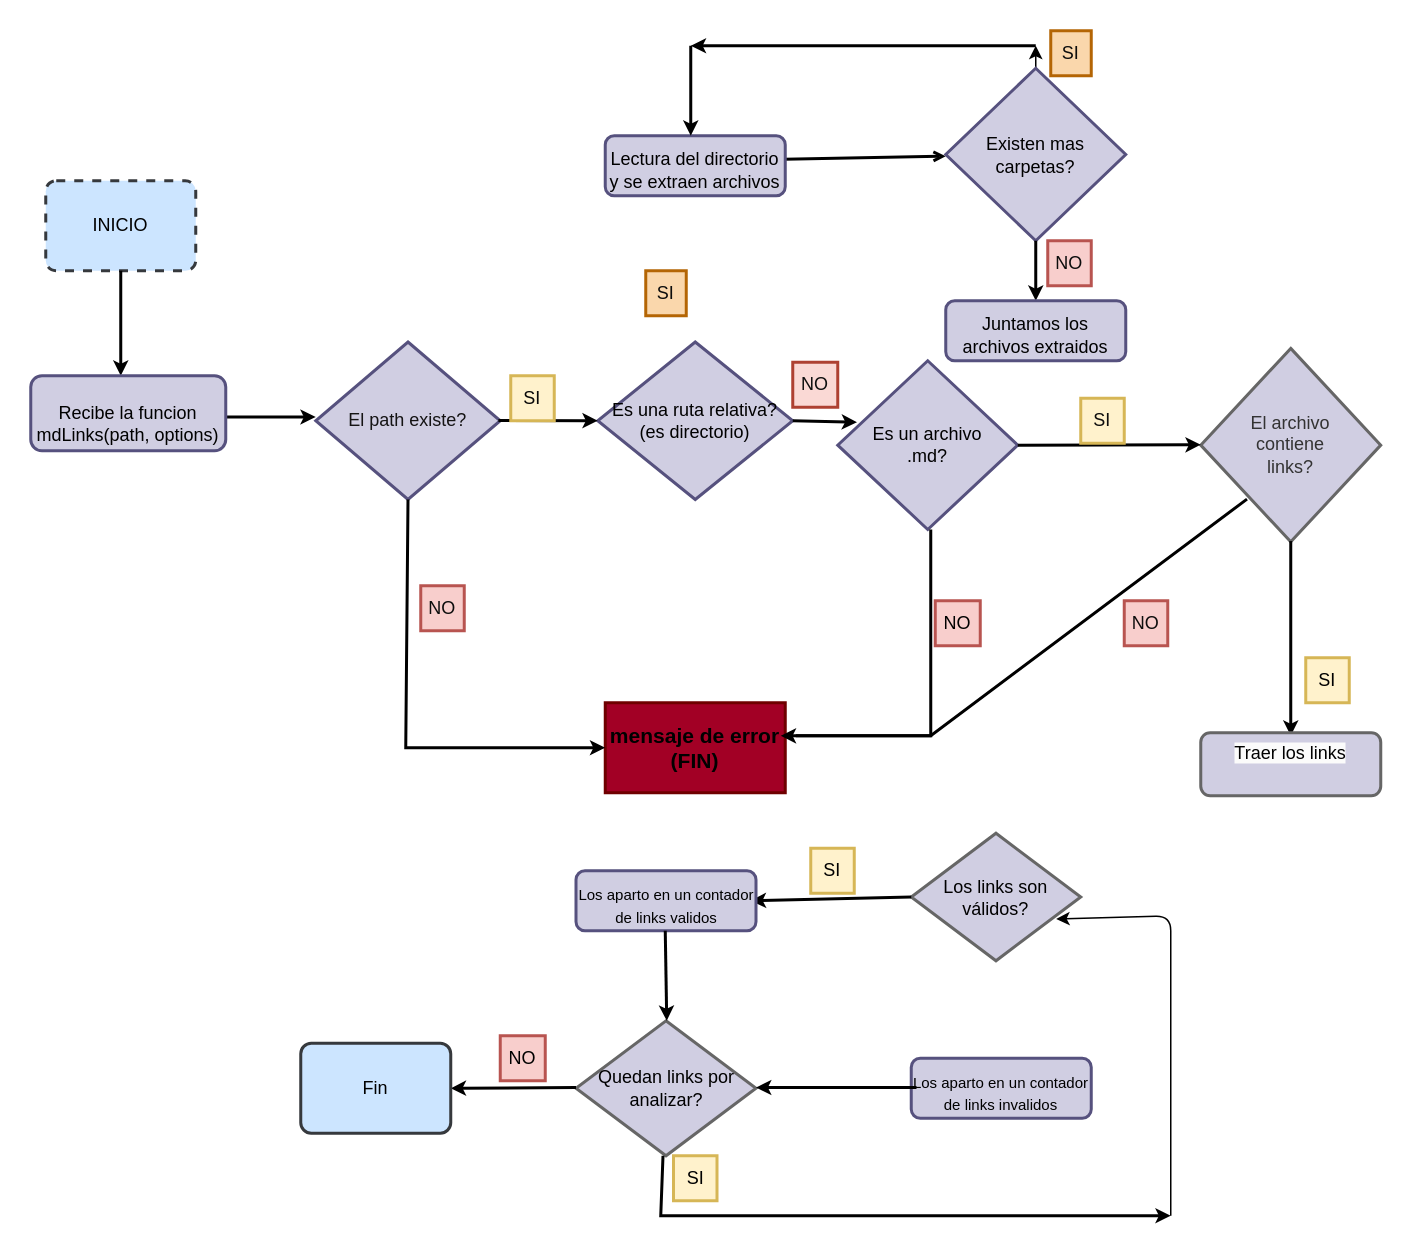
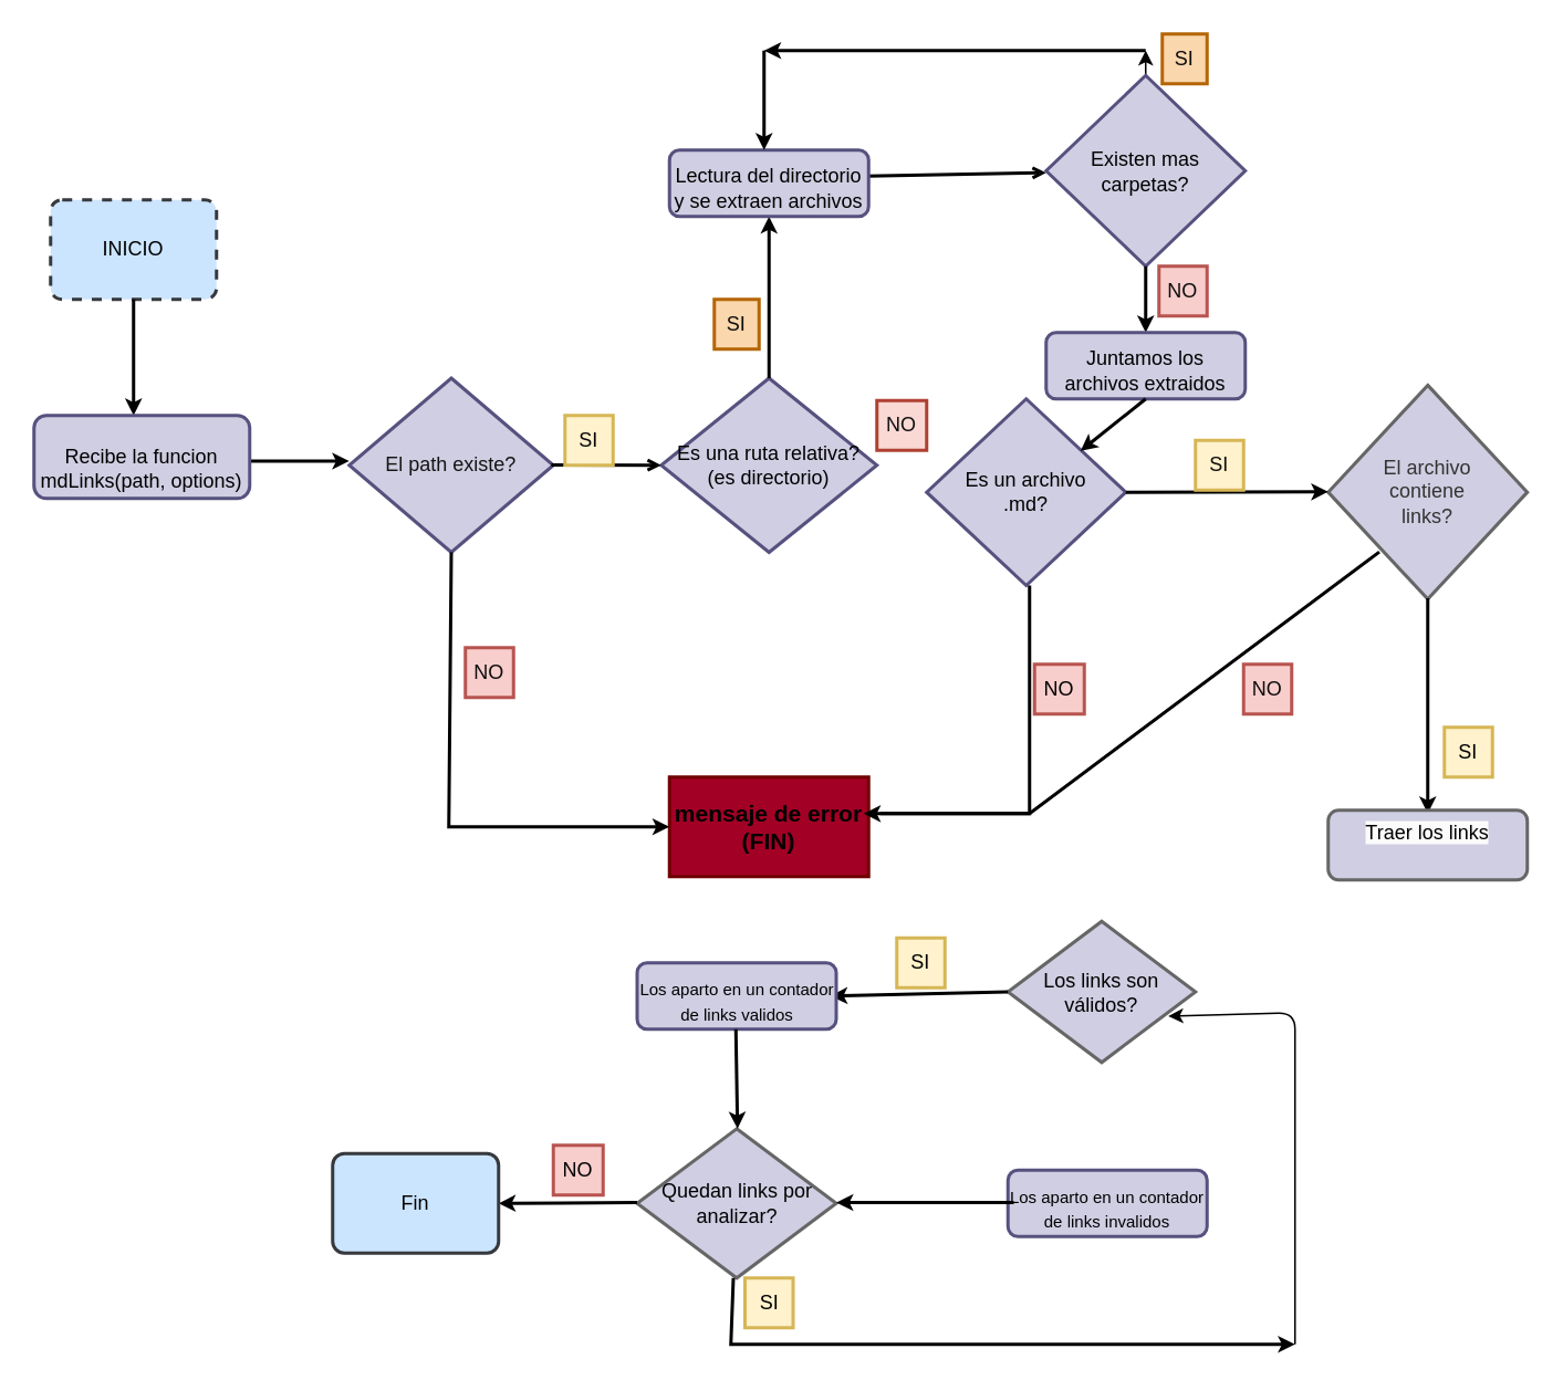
+ <mxCell id="8" value="" style="endArrow=classic;html=1;rounded=0;strokeWidth=2;endSize=4;exitX=0.5;exitY=0;exitDx=0;exitDy=0;exitPerimeter=0;entryX=0.5;entryY=1;entryDx=0;entryDy=0;" parent="1" source="3" target="30" edge="1"><mxGeometry width="50" height="50" relative="1" as="geometry"><mxPoint x="619" y="239.75" as="sourcePoint" /><mxPoint x="468" y="160" as="targetPoint" /><Array as="points" /></mxGeometry></mxCell>
+ <mxCell id="40" value="" style="endArrow=classic;html=1;rounded=0;strokeWidth=2;endSize=4;exitX=0.5;exitY=1;exitDx=0;exitDy=0;entryX=0.773;entryY=0.279;entryDx=0;entryDy=0;entryPerimeter=0;" edge="1" parent="1" source="39" target="10"><mxGeometry width="50" height="50" relative="1" as="geometry"><mxPoint x="607" y="257" as="sourcePoint" /><mxPoint x="690" y="280" as="targetPoint" /><Array as="points" /></mxGeometry></mxCell>
- <mxCell id="15" value="" style="endArrow=classic;html=1;rounded=0;strokeWidth=2;endSize=4;entryX=0;entryY=0.5;entryDx=0;entryDy=0;exitX=0.99;exitY=0.498;exitDx=0;exitDy=0;exitPerimeter=0;entryPerimeter=0;" parent="1" source="4" target="3" edge="1"><mxGeometry width="50" height="50" relative="1" as="geometry"><mxPoint x="543" y="329.75" as="sourcePoint" /><mxPoint x="595.72" y="329.91" as="targetPoint" /></mxGeometry></mxCell>
+ <mxCell id="15" value="" style="endArrow=open;html=1;rounded=0;strokeWidth=2;endSize=4;entryX=0;entryY=0.5;entryDx=0;entryDy=0;exitX=0.99;exitY=0.498;exitDx=0;exitDy=0;exitPerimeter=0;entryPerimeter=0;" parent="1" source="4" target="3" edge="1"><mxGeometry width="50" height="50" relative="1" as="geometry"><mxPoint x="543" y="329.75" as="sourcePoint" /><mxPoint x="595.72" y="329.91" as="targetPoint" /></mxGeometry></mxCell>
- <mxCell id="6" value="" style="endArrow=classic;html=1;rounded=0;strokeWidth=2;endSize=4;exitX=1;exitY=0.5;exitDx=0;exitDy=0;exitPerimeter=0;entryX=0.107;entryY=0.364;entryDx=0;entryDy=0;entryPerimeter=0;" parent="1" source="3" edge="1" target="10"><mxGeometry width="50" height="50" relative="1" as="geometry"><mxPoint x="679" y="328.83" as="sourcePoint" /><mxPoint x="570" y="280" as="targetPoint" /></mxGeometry></mxCell>
